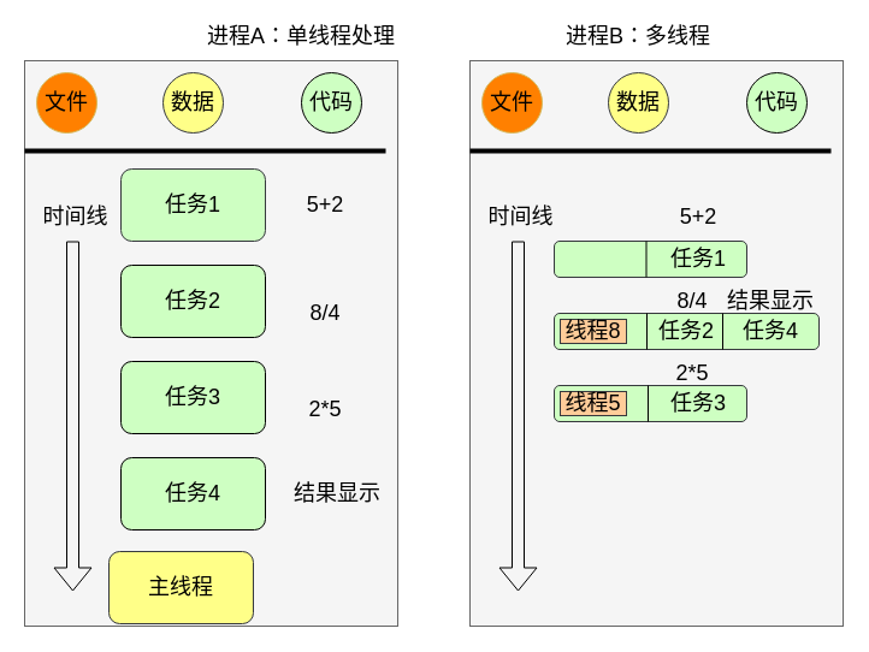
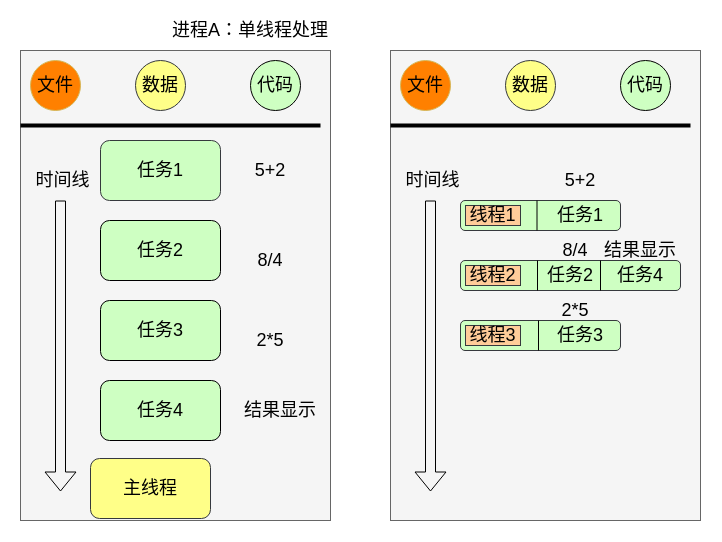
- <mxCell id="28" value="进程B：多线程" style="text;html=1;strokeColor=none;fillColor=none;align=center;verticalAlign=middle;whiteSpace=wrap;rounded=0;fontSize=18;" vertex="1" parent="1"><mxGeometry x="450" y="20" width="160" height="20" as="geometry" /></mxCell>
+ <mxCell id="32" value="线程1" style="text;html=1;strokeColor=#36393d;fillColor=#ffcc99;align=center;verticalAlign=middle;whiteSpace=wrap;rounded=0;fontSize=18;" vertex="1" parent="1"><mxGeometry x="465" y="205" width="55" height="20" as="geometry" /></mxCell>
- <mxCell id="36" value="线程8" style="text;html=1;strokeColor=#36393d;fillColor=#ffcc99;align=center;verticalAlign=middle;whiteSpace=wrap;rounded=0;fontSize=18;" vertex="1" parent="1"><mxGeometry x="465" y="265" width="55" height="20" as="geometry" /></mxCell>
+ <mxCell id="36" value="线程2" style="text;html=1;strokeColor=#36393d;fillColor=#ffcc99;align=center;verticalAlign=middle;whiteSpace=wrap;rounded=0;fontSize=18;" vertex="1" parent="1"><mxGeometry x="465" y="265" width="55" height="20" as="geometry" /></mxCell>
- <mxCell id="41" value="线程5" style="text;html=1;strokeColor=#36393d;fillColor=#ffcc99;align=center;verticalAlign=middle;whiteSpace=wrap;rounded=0;fontSize=18;" vertex="1" parent="1"><mxGeometry x="465" y="325" width="55" height="20" as="geometry" /></mxCell>
+ <mxCell id="41" value="线程3" style="text;html=1;strokeColor=#36393d;fillColor=#ffcc99;align=center;verticalAlign=middle;whiteSpace=wrap;rounded=0;fontSize=18;" vertex="1" parent="1"><mxGeometry x="465" y="325" width="55" height="20" as="geometry" /></mxCell>
